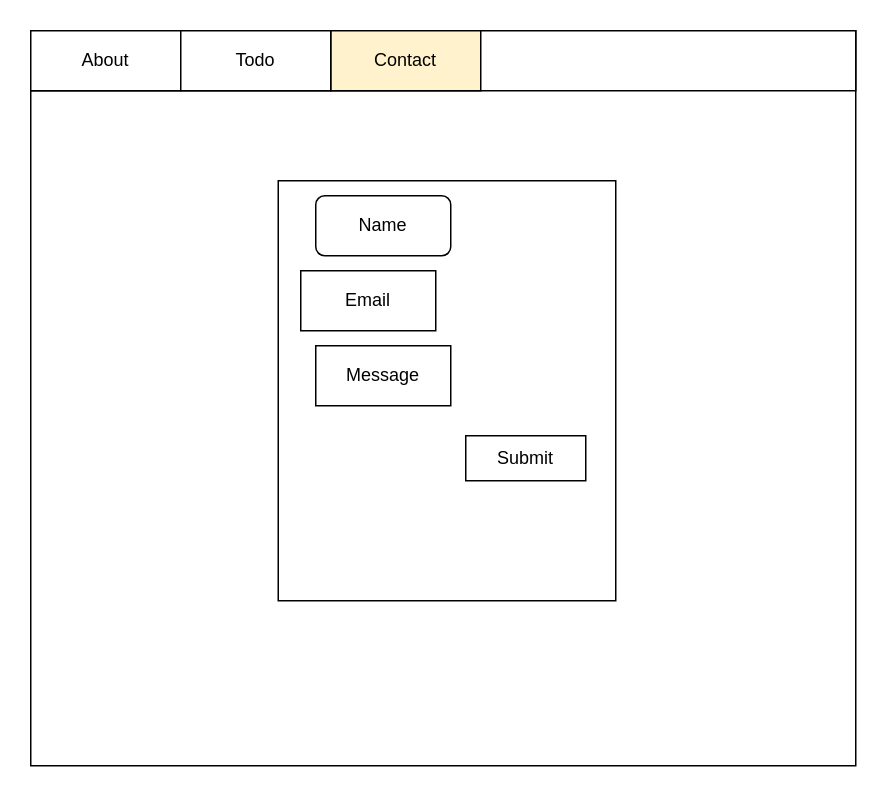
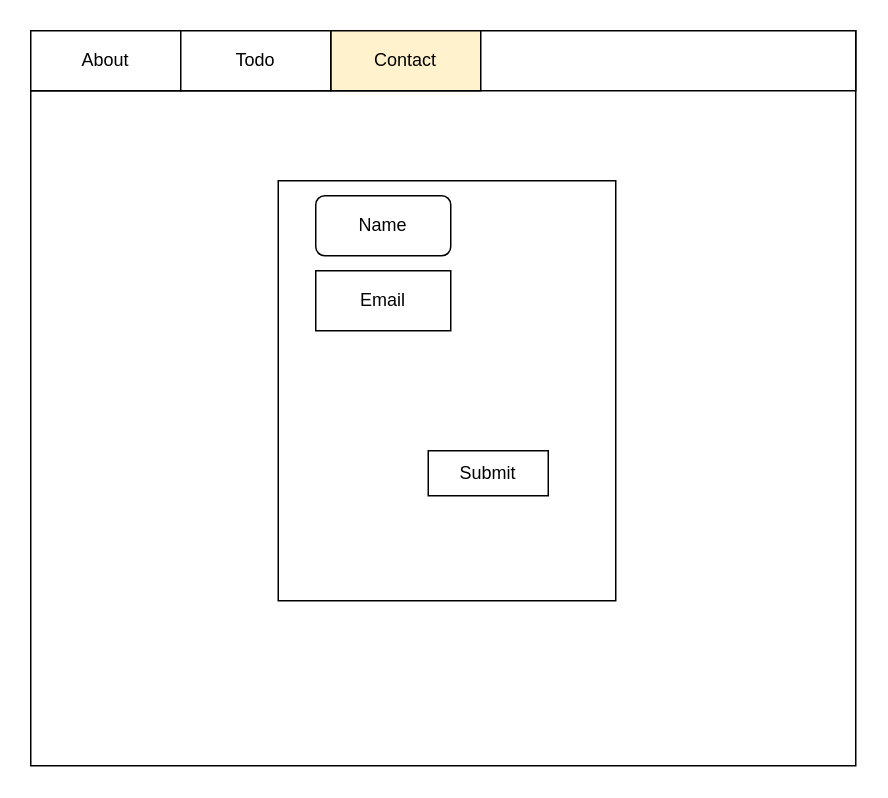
- <mxCell id="11" value="Email" style="rounded=0;whiteSpace=wrap;html=1;" vertex="1" parent="1"><mxGeometry x="200" y="180" width="90" height="40" as="geometry" /></mxCell>
+ <mxCell id="11" value="Email" style="rounded=0;whiteSpace=wrap;html=1;" vertex="1" parent="1"><mxGeometry x="210" y="180" width="90" height="40" as="geometry" /></mxCell>
- <mxCell id="9" value="Message" style="rounded=0;whiteSpace=wrap;html=1;" vertex="1" parent="1"><mxGeometry x="210" y="230" width="90" height="40" as="geometry" /></mxCell>
- <mxCell id="8" value="Submit" style="rounded=0;whiteSpace=wrap;html=1;" vertex="1" parent="1"><mxGeometry x="310" y="290" width="80" height="30" as="geometry" /></mxCell>
+ <mxCell id="8" value="Submit" style="rounded=0;whiteSpace=wrap;html=1;" vertex="1" parent="1"><mxGeometry x="285" y="300" width="80" height="30" as="geometry" /></mxCell>
